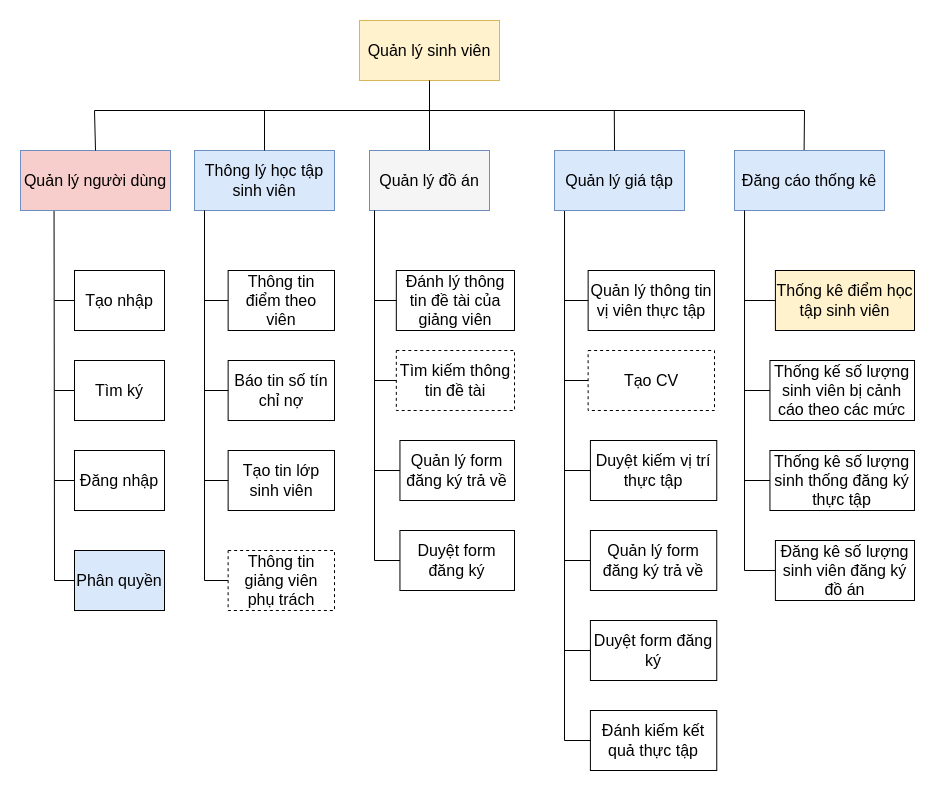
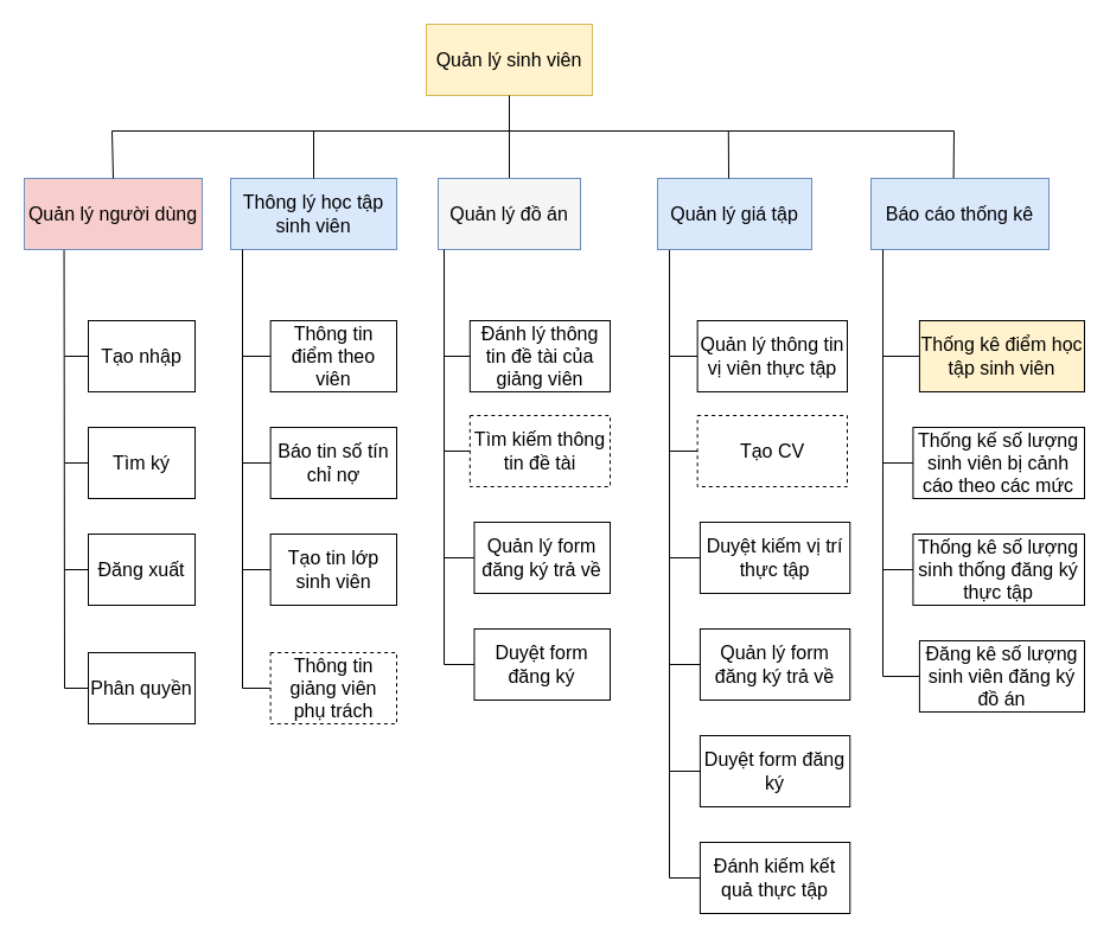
- <mxCell id="5" value="Đăng cáo thống kê" style="rounded=0;whiteSpace=wrap;html=1;fontSize=16;fillColor=#dae8fc;strokeColor=#6c8ebf;" parent="1" vertex="1"><mxGeometry x="734" y="150" width="150" height="60" as="geometry" /></mxCell>
+ <mxCell id="5" value="Báo cáo thống kê" style="rounded=0;whiteSpace=wrap;html=1;fontSize=16;fillColor=#dae8fc;strokeColor=#6c8ebf;" parent="1" vertex="1"><mxGeometry x="734" y="150" width="150" height="60" as="geometry" /></mxCell>
- <mxCell id="19" value="Đăng nhập" style="rounded=0;whiteSpace=wrap;html=1;fontSize=16;" parent="18" vertex="1"><mxGeometry x="20" width="90" height="60" as="geometry" /></mxCell>
+ <mxCell id="19" value="Đăng xuất" style="rounded=0;whiteSpace=wrap;html=1;fontSize=16;" parent="18" vertex="1"><mxGeometry x="20" width="90" height="60" as="geometry" /></mxCell>
- <mxCell id="69" value="Phân quyền" style="rounded=0;whiteSpace=wrap;html=1;fontSize=16;fillColor=#dae8fc;" parent="68" vertex="1"><mxGeometry x="20" width="90" height="60" as="geometry" /></mxCell>
+ <mxCell id="69" value="Phân quyền" style="rounded=0;whiteSpace=wrap;html=1;fontSize=16;" parent="68" vertex="1"><mxGeometry x="20" width="90" height="60" as="geometry" /></mxCell>
